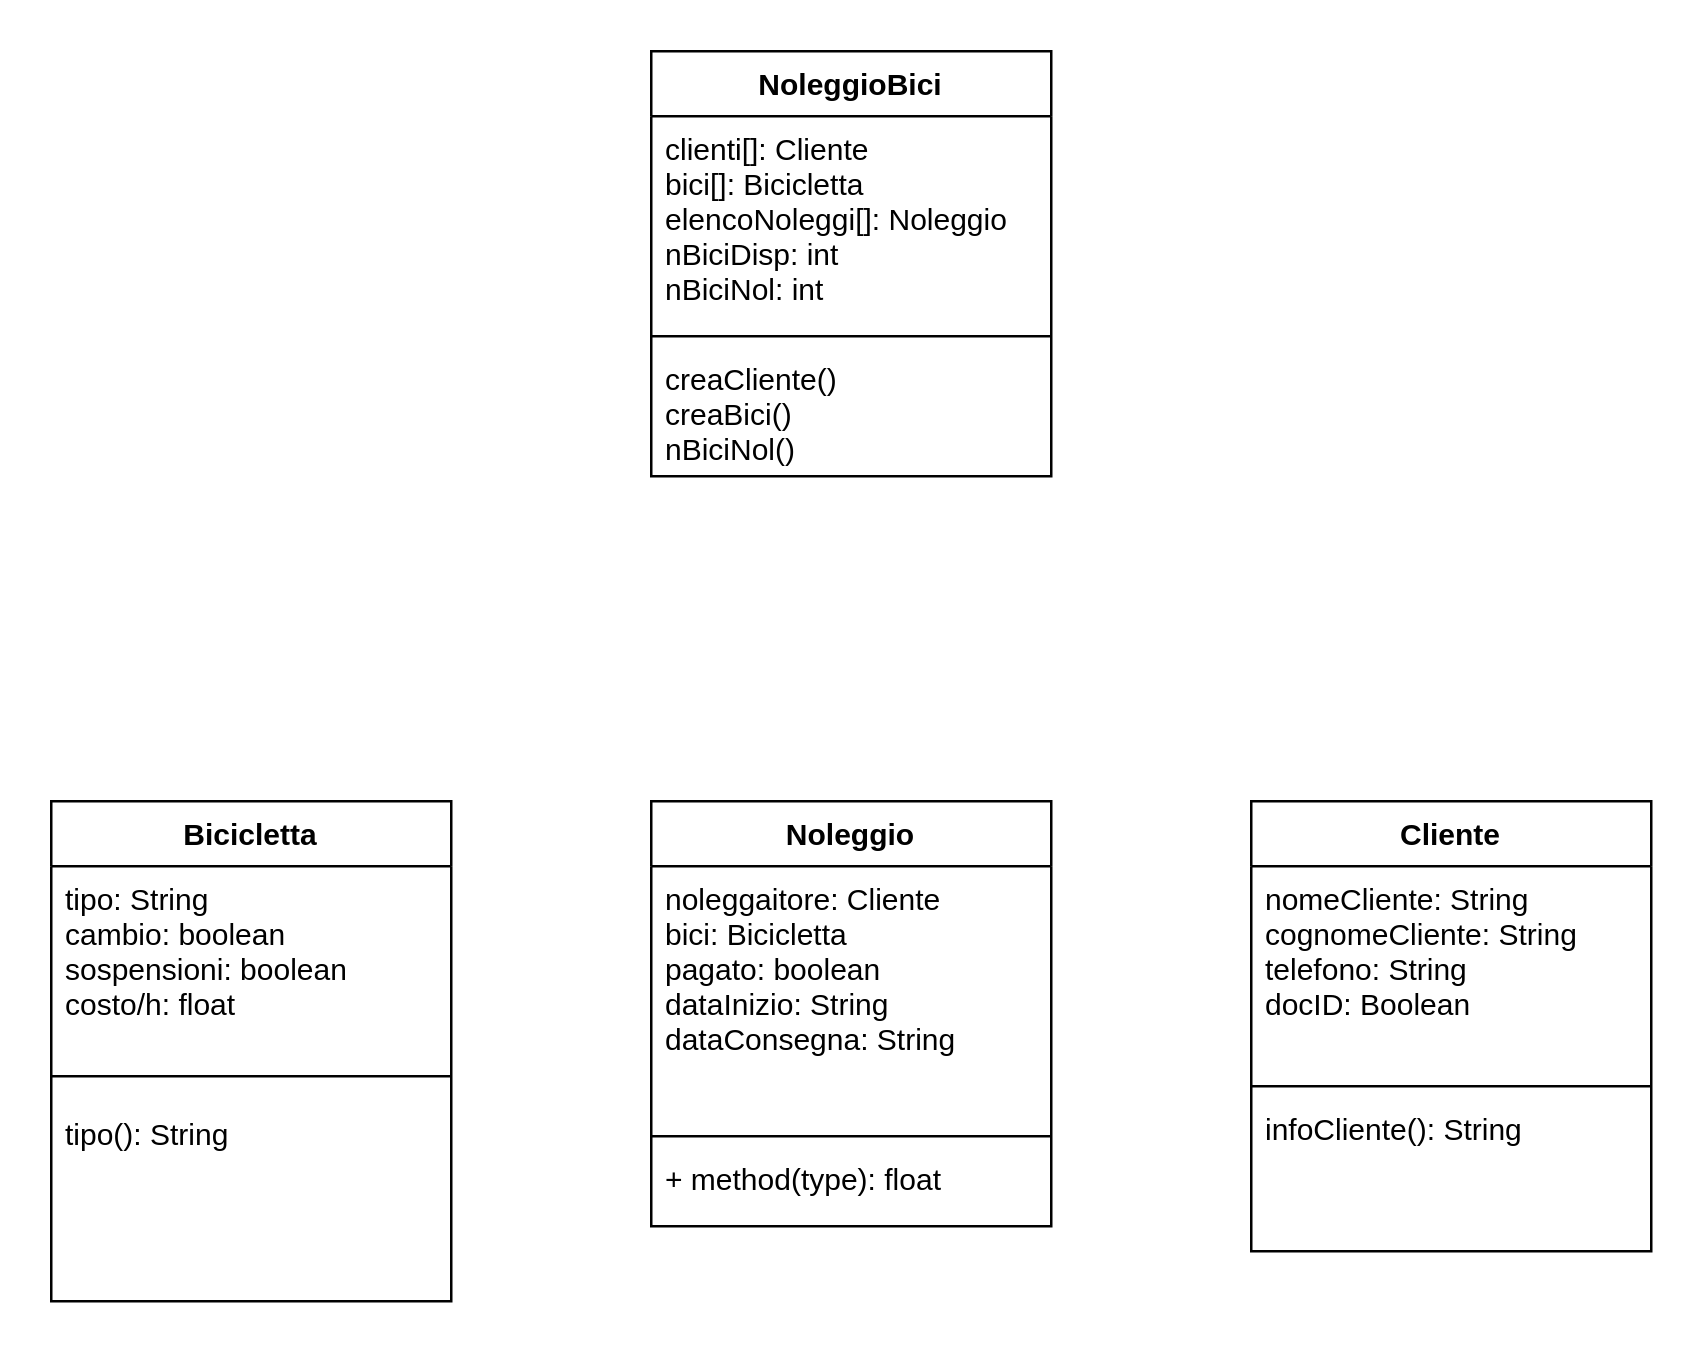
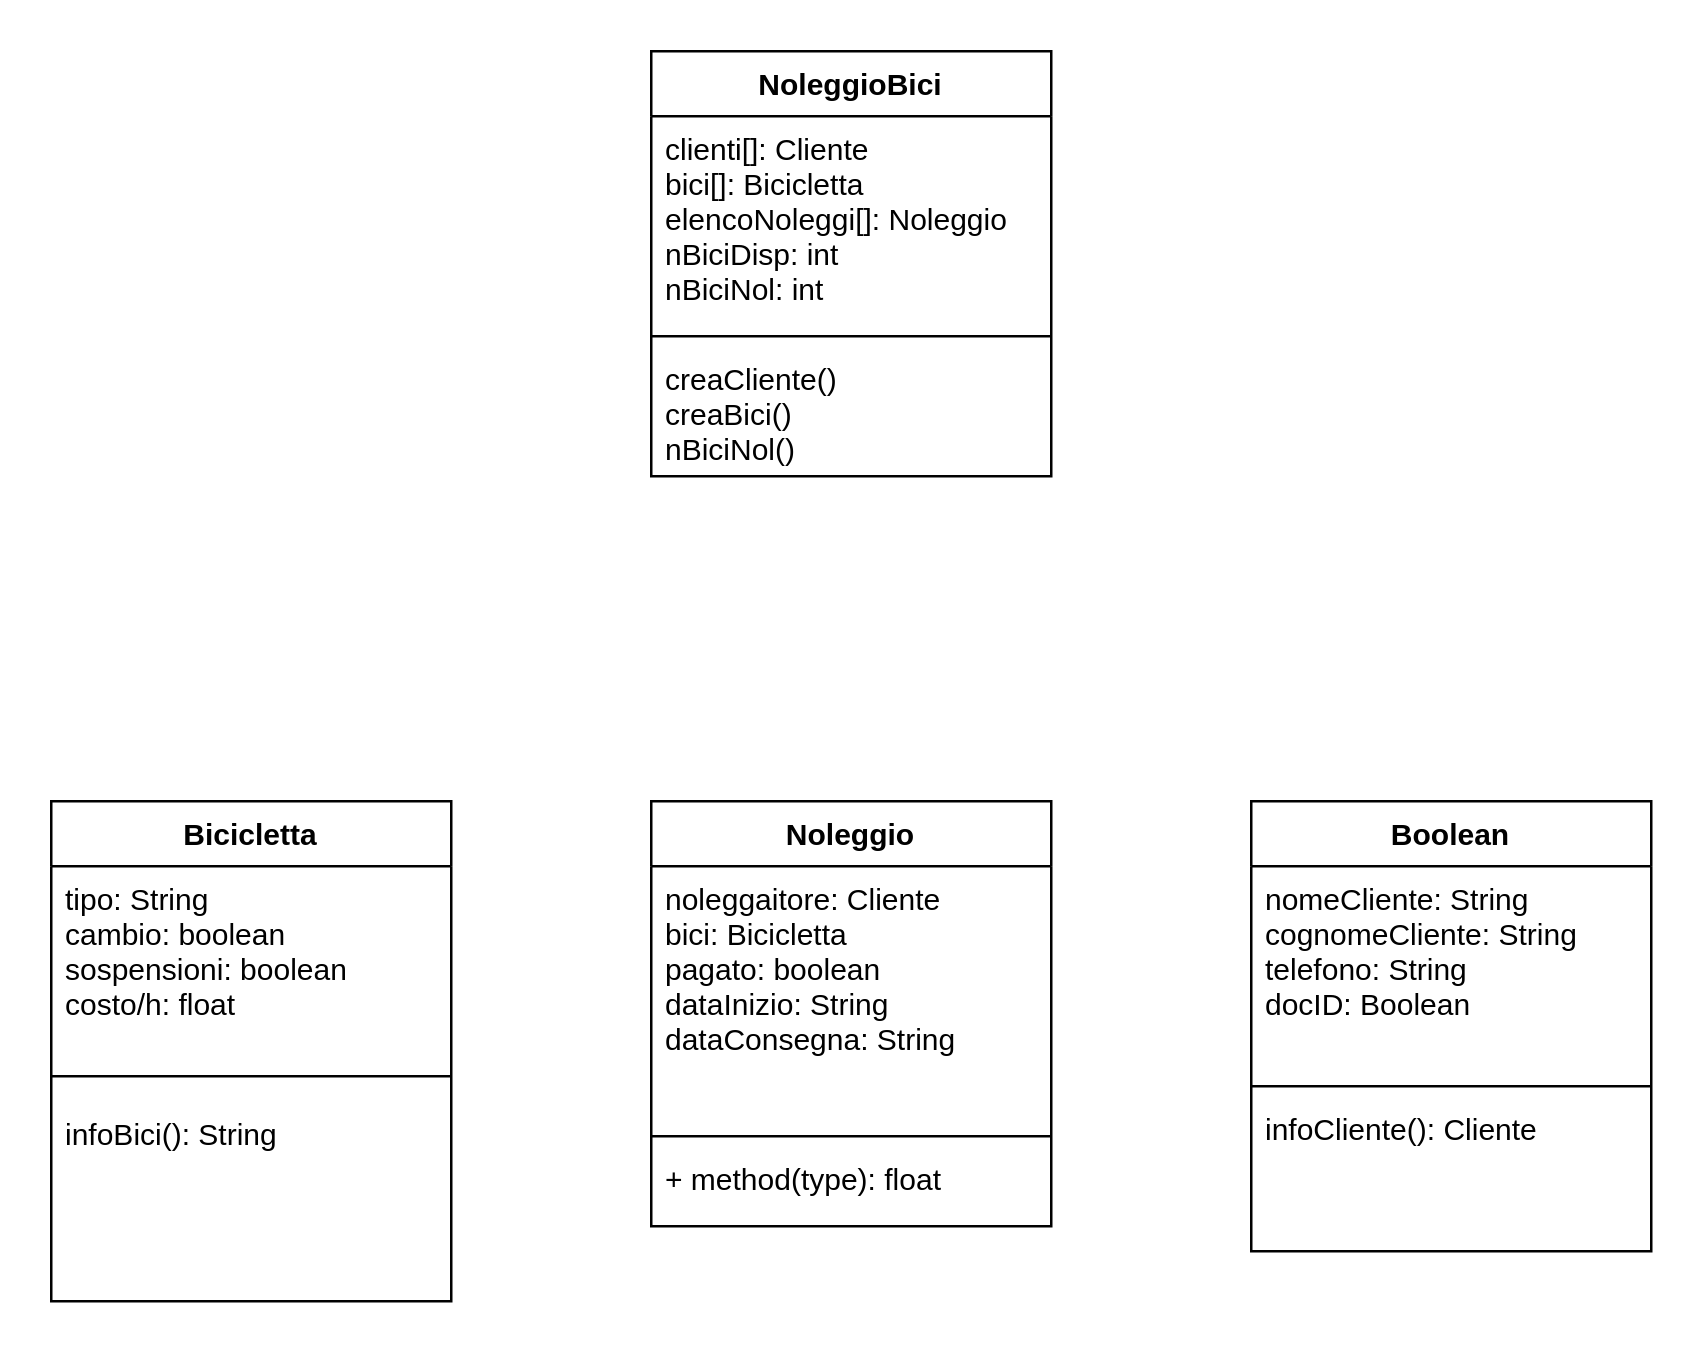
- <mxCell id="6" value="Cliente" style="swimlane;fontStyle=1;align=center;verticalAlign=top;childLayout=stackLayout;horizontal=1;startSize=26;horizontalStack=0;resizeParent=1;resizeParentMax=0;resizeLast=0;collapsible=1;marginBottom=0;" parent="1" vertex="1"><mxGeometry x="500" y="320" width="160" height="180" as="geometry" /></mxCell>
+ <mxCell id="6" value="Boolean" style="swimlane;fontStyle=1;align=center;verticalAlign=top;childLayout=stackLayout;horizontal=1;startSize=26;horizontalStack=0;resizeParent=1;resizeParentMax=0;resizeLast=0;collapsible=1;marginBottom=0;" parent="1" vertex="1"><mxGeometry x="500" y="320" width="160" height="180" as="geometry" /></mxCell>
- <mxCell id="9" value="infoCliente(): String&#10;" style="text;strokeColor=none;fillColor=none;align=left;verticalAlign=top;spacingLeft=4;spacingRight=4;overflow=hidden;rotatable=0;points=[[0,0.5],[1,0.5]];portConstraint=eastwest;" parent="6" vertex="1"><mxGeometry y="118" width="160" height="62" as="geometry" /></mxCell>
+ <mxCell id="9" value="infoCliente(): Cliente&#10;" style="text;strokeColor=none;fillColor=none;align=left;verticalAlign=top;spacingLeft=4;spacingRight=4;overflow=hidden;rotatable=0;points=[[0,0.5],[1,0.5]];portConstraint=eastwest;" parent="6" vertex="1"><mxGeometry y="118" width="160" height="62" as="geometry" /></mxCell>
- <mxCell id="5" value="tipo(): String" style="text;strokeColor=none;fillColor=none;align=left;verticalAlign=top;spacingLeft=4;spacingRight=4;overflow=hidden;rotatable=0;points=[[0,0.5],[1,0.5]];portConstraint=eastwest;" parent="2" vertex="1"><mxGeometry y="120" width="160" height="80" as="geometry" /></mxCell>
+ <mxCell id="5" value="infoBici(): String" style="text;strokeColor=none;fillColor=none;align=left;verticalAlign=top;spacingLeft=4;spacingRight=4;overflow=hidden;rotatable=0;points=[[0,0.5],[1,0.5]];portConstraint=eastwest;" parent="2" vertex="1"><mxGeometry y="120" width="160" height="80" as="geometry" /></mxCell>
